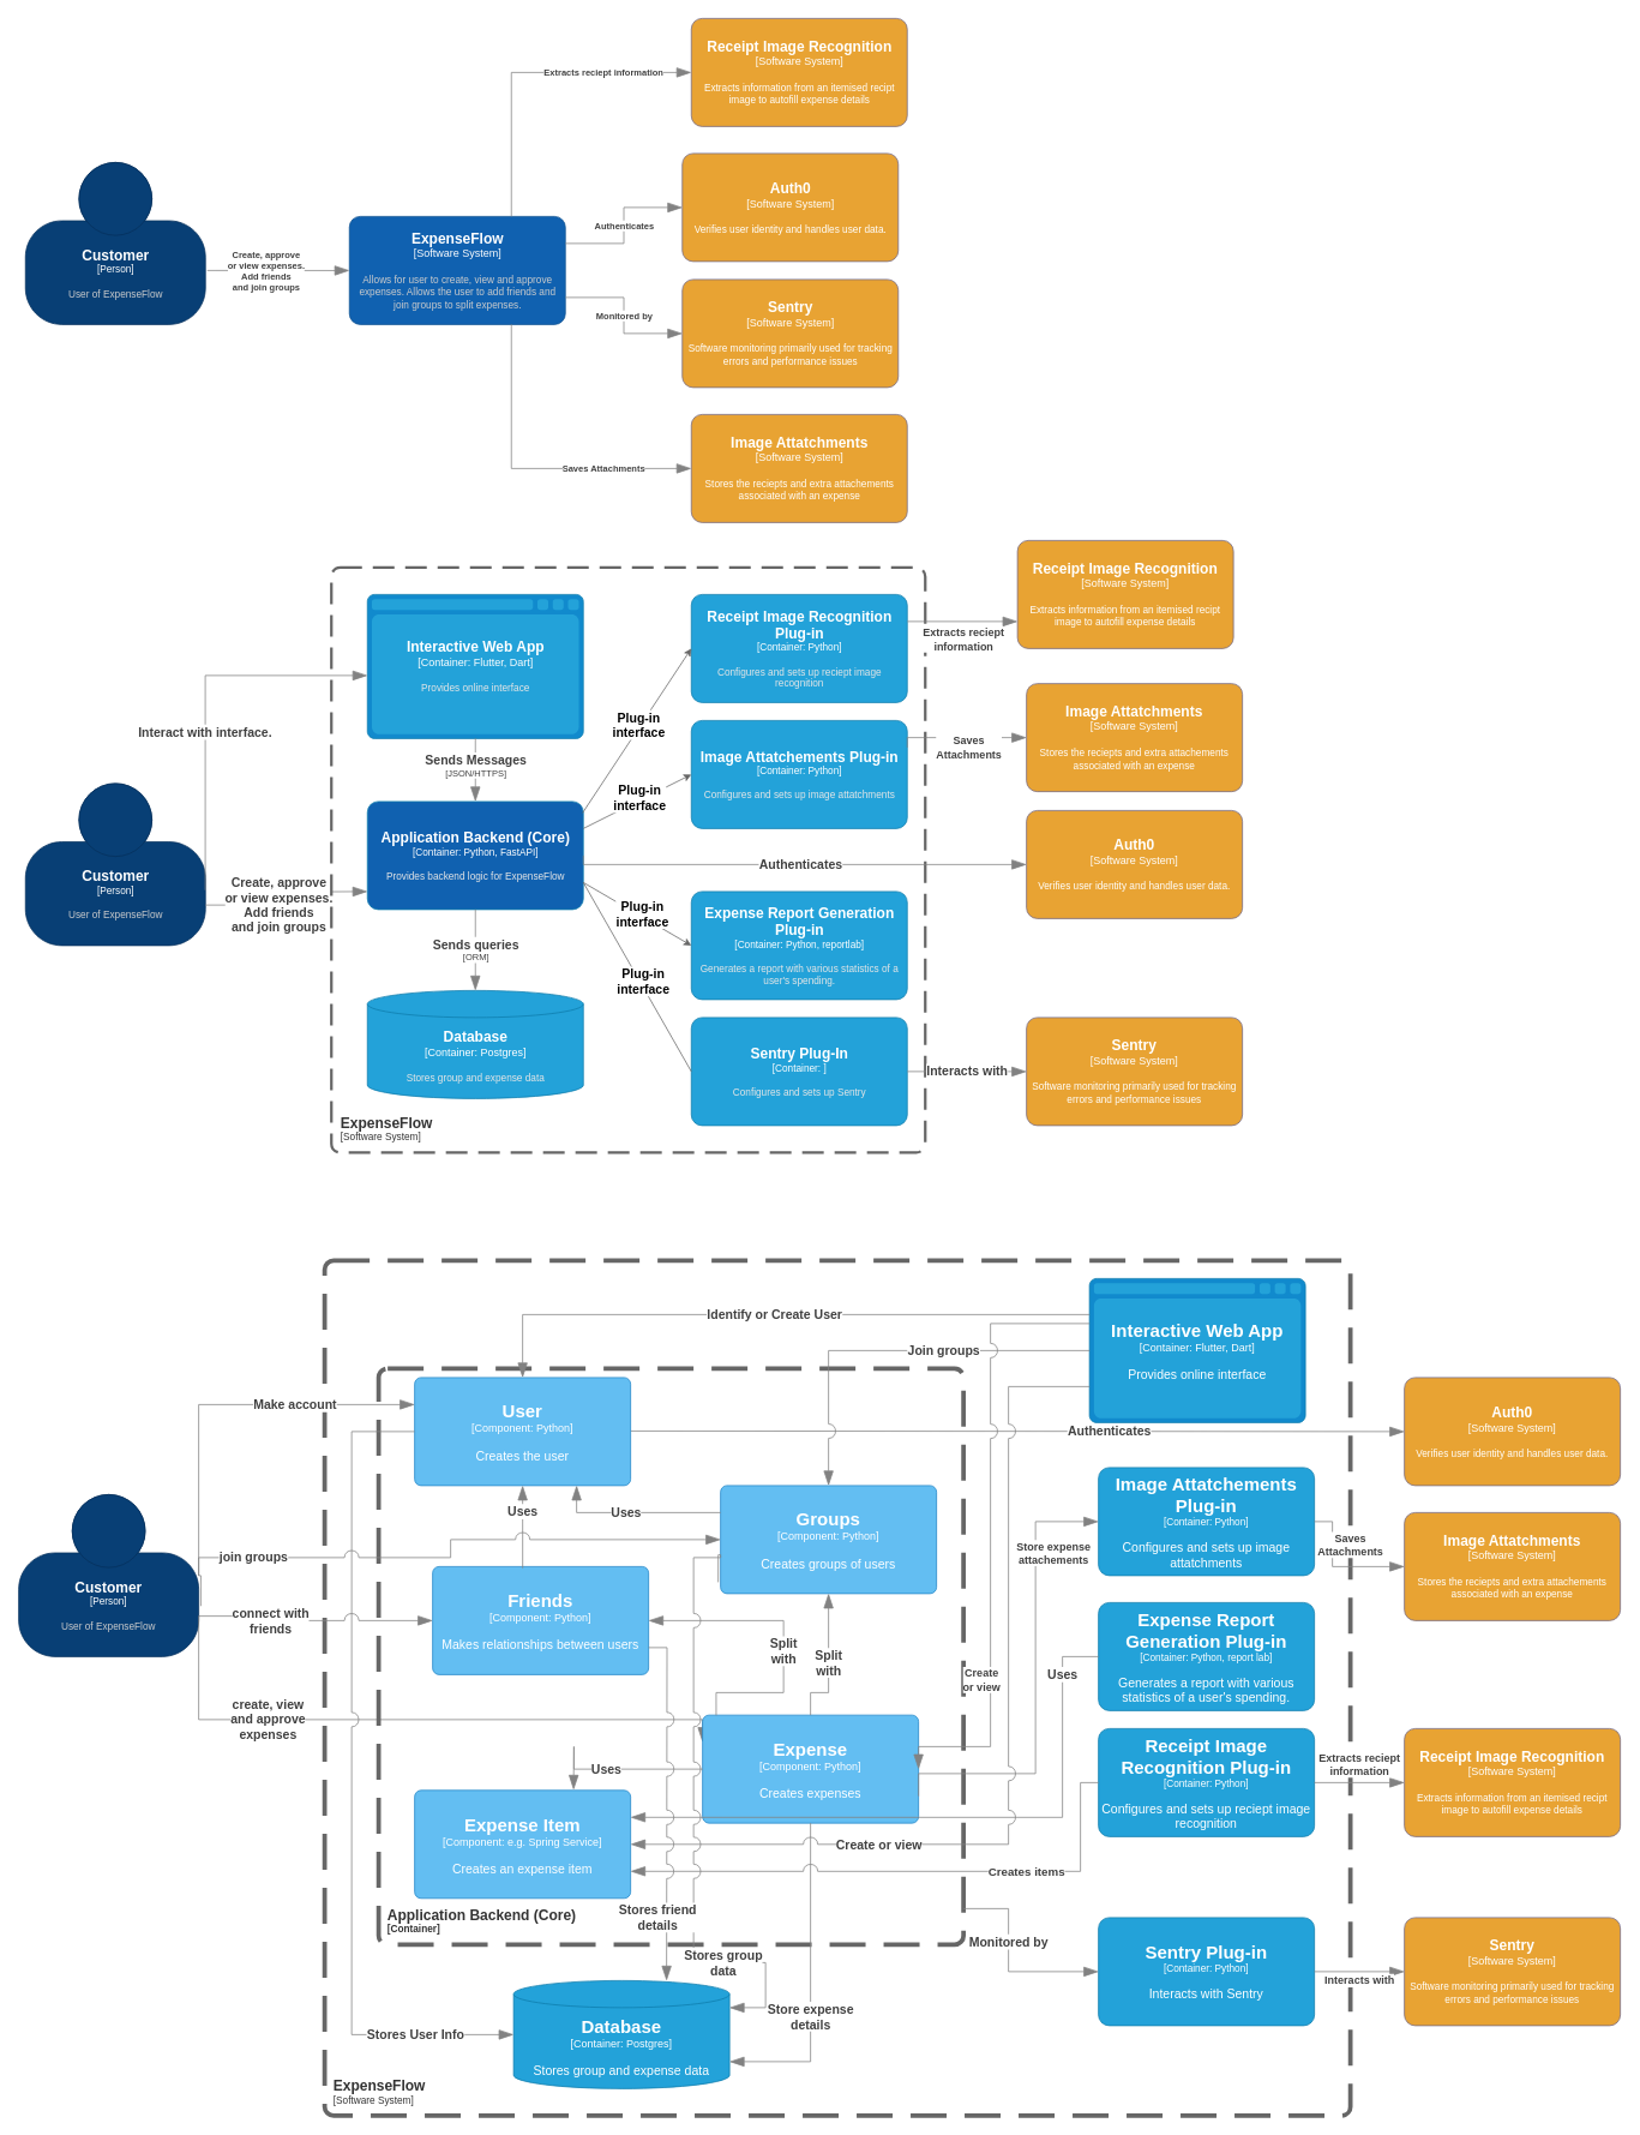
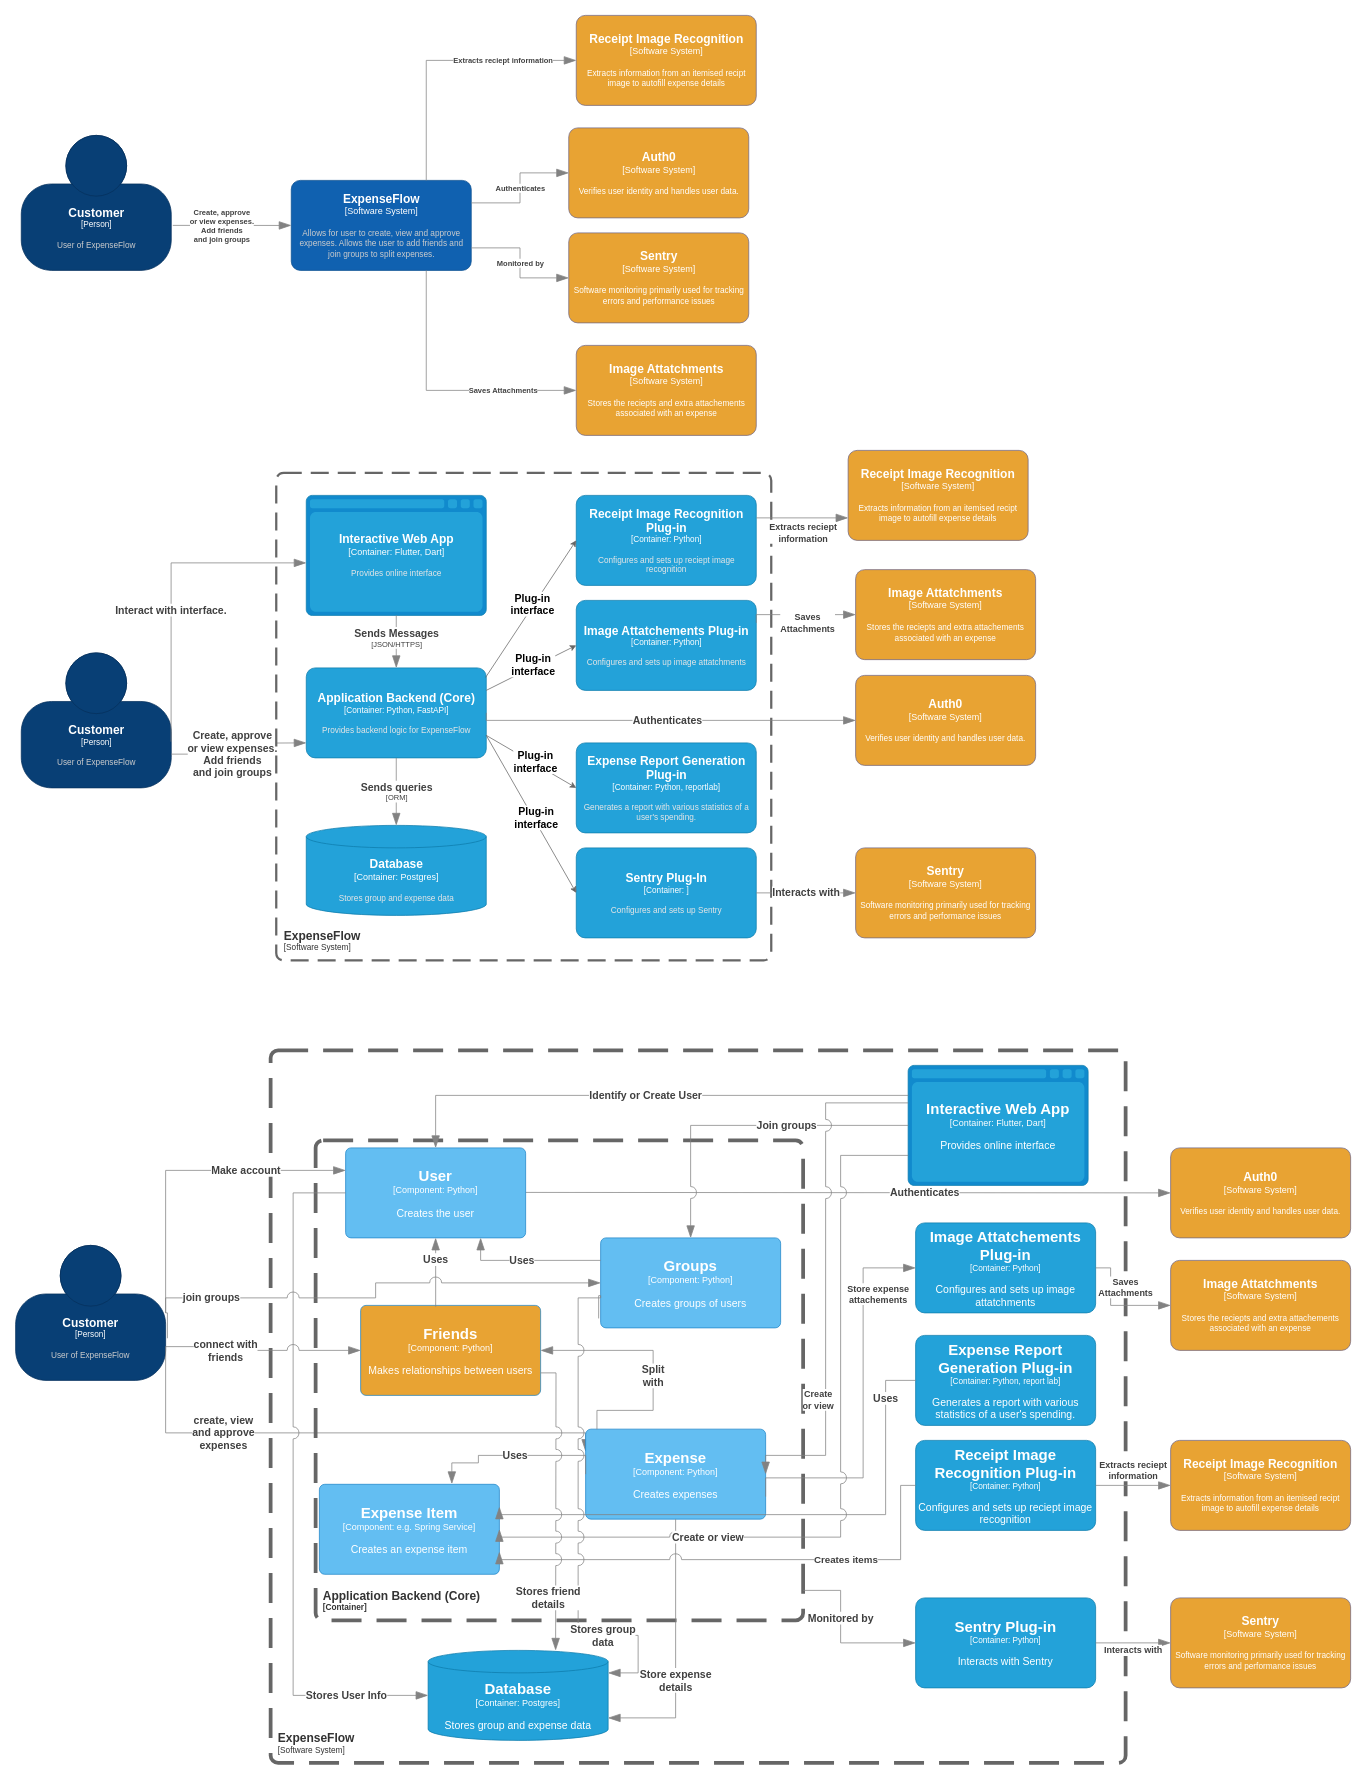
- <mxCell id="12" value="&lt;font style=&quot;font-size: 16px&quot;&gt;&lt;b&gt;Application Backend (Core)&lt;/b&gt;&lt;/font&gt;&lt;div&gt;[Container: Python, FastAPI]&lt;/div&gt;&lt;br&gt;&lt;div&gt;&lt;font style=&quot;font-size: 11px&quot;&gt;&lt;font color=&quot;#E6E6E6&quot;&gt;Provides backend logic for ExpenseFlow&lt;/font&gt;&lt;/div&gt;" style="rounded=1;whiteSpace=wrap;html=1;fontSize=11;labelBackgroundColor=none;fillColor=#1061b0;fontColor=#ffffff;align=center;arcSize=10;strokeColor=#0E7DAD;metaEdit=1;resizable=0;points=[[0.25,0,0],[0.5,0,0],[0.75,0,0],[1,0.25,0],[1,0.5,0],[1,0.75,0],[0.75,1,0],[0.5,1,0],[0.25,1,0],[0,0.75,0],[0,0.5,0],[0,0.25,0]];" parent="1" vertex="1"><mxGeometry x="407.5" y="890" width="240" height="120" as="geometry" /></mxCell>
+ <mxCell id="12" value="&lt;font style=&quot;font-size: 16px&quot;&gt;&lt;b&gt;Application Backend (Core)&lt;/b&gt;&lt;/font&gt;&lt;div&gt;[Container: Python, FastAPI]&lt;/div&gt;&lt;br&gt;&lt;div&gt;&lt;font style=&quot;font-size: 11px&quot;&gt;&lt;font color=&quot;#E6E6E6&quot;&gt;Provides backend logic for ExpenseFlow&lt;/font&gt;&lt;/div&gt;" style="rounded=1;whiteSpace=wrap;html=1;fontSize=11;labelBackgroundColor=none;fillColor=#23A2D9;fontColor=#ffffff;align=center;arcSize=10;strokeColor=#0E7DAD;metaEdit=1;resizable=0;points=[[0.25,0,0],[0.5,0,0],[0.75,0,0],[1,0.25,0],[1,0.5,0],[1,0.75,0],[0.75,1,0],[0.5,1,0],[0.25,1,0],[0,0.75,0],[0,0.5,0],[0,0.25,0]];" parent="1" vertex="1"><mxGeometry x="407.5" y="890" width="240" height="120" as="geometry" /></mxCell>
- <mxCell id="68" value="" style="endArrow=none;html=1;rounded=0;strokeColor=#666666;exitX=1;exitY=0.75;exitDx=0;exitDy=0;exitPerimeter=0;entryX=0;entryY=0.5;entryDx=0;entryDy=0;entryPerimeter=0;" parent="1" source="12" target="67" edge="1"><mxGeometry width="50" height="50" relative="1" as="geometry"><mxPoint x="692.5" y="990" as="sourcePoint" /><mxPoint x="812.5" y="1060" as="targetPoint" /></mxGeometry></mxCell>
+ <mxCell id="68" value="" style="endArrow=classic;html=1;rounded=0;strokeColor=#666666;exitX=1;exitY=0.75;exitDx=0;exitDy=0;exitPerimeter=0;entryX=0;entryY=0.5;entryDx=0;entryDy=0;entryPerimeter=0;" parent="1" source="12" target="67" edge="1"><mxGeometry width="50" height="50" relative="1" as="geometry"><mxPoint x="692.5" y="990" as="sourcePoint" /><mxPoint x="812.5" y="1060" as="targetPoint" /></mxGeometry></mxCell>
- <mxCell id="38" value="&lt;font style=&quot;font-size: 20px&quot;&gt;&lt;b&gt;Friends&lt;/b&gt;&lt;/font&gt;&lt;div&gt;[Component: Python]&lt;/div&gt;&lt;br&gt;&lt;div&gt;&lt;font style=&quot;font-size: 14px&quot;&gt;Makes relationships between users&lt;/font&gt;&lt;/div&gt;" style="rounded=1;whiteSpace=wrap;html=1;labelBackgroundColor=none;fillColor=#63BEF2;fontColor=#ffffff;align=center;arcSize=6;strokeColor=#2086C9;metaEdit=1;resizable=0;points=[[0.25,0,0],[0.5,0,0],[0.75,0,0],[1,0.25,0],[1,0.5,0],[1,0.75,0],[0.75,1,0],[0.5,1,0],[0.25,1,0],[0,0.75,0],[0,0.5,0],[0,0.25,0]];" parent="1" vertex="1"><mxGeometry x="480" y="1740" width="240" height="120" as="geometry" /></mxCell>
+ <mxCell id="38" value="&lt;font style=&quot;font-size: 20px&quot;&gt;&lt;b&gt;Friends&lt;/b&gt;&lt;/font&gt;&lt;div&gt;[Component: Python]&lt;/div&gt;&lt;br&gt;&lt;div&gt;&lt;font style=&quot;font-size: 14px&quot;&gt;Makes relationships between users&lt;/font&gt;&lt;/div&gt;" style="rounded=1;whiteSpace=wrap;html=1;labelBackgroundColor=none;fillColor=#e8a333;fontColor=#ffffff;align=center;arcSize=6;strokeColor=#2086C9;metaEdit=1;resizable=0;points=[[0.25,0,0],[0.5,0,0],[0.75,0,0],[1,0.25,0],[1,0.5,0],[1,0.75,0],[0.75,1,0],[0.5,1,0],[0.25,1,0],[0,0.75,0],[0,0.5,0],[0,0.25,0]];" parent="1" vertex="1"><mxGeometry x="480" y="1740" width="240" height="120" as="geometry" /></mxCell>
- <mxCell id="45" value="&lt;div style=&quot;text-align: left&quot;&gt;&lt;div style=&quot;text-align: center; font-size: 14px&quot;&gt;&lt;b&gt;Split&#10;with&lt;/b&gt;&lt;/div&gt;" style="endArrow=blockThin;html=1;fontSize=10;fontColor=#404040;strokeWidth=1;endFill=1;strokeColor=#828282;elbow=vertical;metaEdit=1;endSize=14;startSize=14;jumpStyle=arc;jumpSize=16;rounded=0;edgeStyle=orthogonalEdgeStyle;entryX=0.5;entryY=1;entryDx=0;entryDy=0;entryPerimeter=0;exitX=0.5;exitY=0;exitDx=0;exitDy=0;exitPerimeter=0;" parent="1" source="40" target="39" edge="1"><mxGeometry width="240" relative="1" as="geometry"><mxPoint x="890" y="1810" as="sourcePoint" /><mxPoint x="1130" y="1810" as="targetPoint" /><Array as="points"><mxPoint x="920" y="1880" /></Array></mxGeometry></mxCell>
- <mxCell id="41" value="&lt;font style=&quot;font-size: 20px&quot;&gt;&lt;b&gt;Expense Item&lt;/b&gt;&lt;/font&gt;&lt;div&gt;[Component: e.g. Spring Service]&lt;/div&gt;&lt;br&gt;&lt;div&gt;&lt;font style=&quot;font-size: 14px&quot;&gt;Creates an expense item&lt;/font&gt;&lt;/div&gt;" style="rounded=1;whiteSpace=wrap;html=1;labelBackgroundColor=none;fillColor=#63BEF2;fontColor=#ffffff;align=center;arcSize=6;strokeColor=#2086C9;metaEdit=1;resizable=0;points=[[0.25,0,0],[0.5,0,0],[0.75,0,0],[1,0.25,0],[1,0.5,0],[1,0.75,0],[0.75,1,0],[0.5,1,0],[0.25,1,0],[0,0.75,0],[0,0.5,0],[0,0.25,0]];" parent="1" vertex="1"><mxGeometry x="460" y="1988.58" width="240" height="120" as="geometry" /></mxCell>
+ <mxCell id="41" value="&lt;font style=&quot;font-size: 20px&quot;&gt;&lt;b&gt;Expense Item&lt;/b&gt;&lt;/font&gt;&lt;div&gt;[Component: e.g. Spring Service]&lt;/div&gt;&lt;br&gt;&lt;div&gt;&lt;font style=&quot;font-size: 14px&quot;&gt;Creates an expense item&lt;/font&gt;&lt;/div&gt;" style="rounded=1;whiteSpace=wrap;html=1;labelBackgroundColor=none;fillColor=#63BEF2;fontColor=#ffffff;align=center;arcSize=6;strokeColor=#2086C9;metaEdit=1;resizable=0;points=[[0.25,0,0],[0.5,0,0],[0.75,0,0],[1,0.25,0],[1,0.5,0],[1,0.75,0],[0.75,1,0],[0.5,1,0],[0.25,1,0],[0,0.75,0],[0,0.5,0],[0,0.25,0]];" parent="1" vertex="1"><mxGeometry x="425" y="1978.58" width="240" height="120" as="geometry" /></mxCell>
